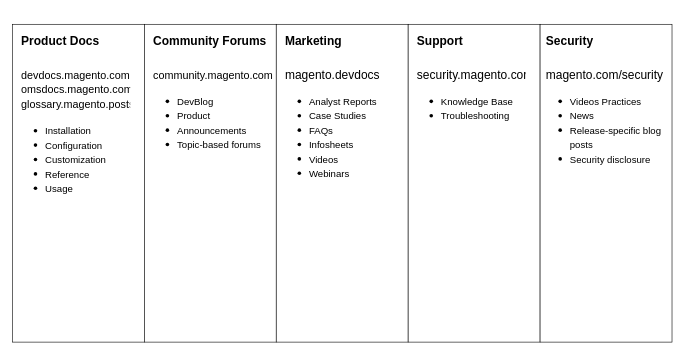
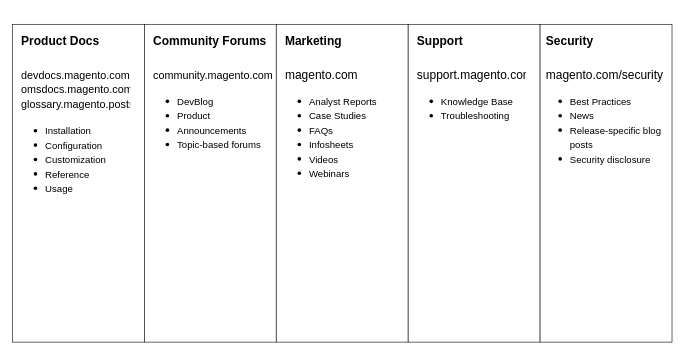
- <mxCell id="10" value="&lt;h1&gt;&lt;font style=&quot;font-size: 20px&quot;&gt;Support&lt;/font&gt;&lt;/h1&gt;&lt;div&gt;&lt;font style=&quot;font-size: 20px&quot;&gt;security.magento.com&lt;/font&gt;&lt;/div&gt;&lt;p&gt;&lt;/p&gt;&lt;ul&gt;&lt;li&gt;&lt;span style=&quot;font-size: 16px&quot;&gt;Knowledge Base&lt;/span&gt;&lt;/li&gt;&lt;li&gt;&lt;span style=&quot;font-size: 16px&quot;&gt;Troubleshooting&lt;/span&gt;&lt;/li&gt;&lt;/ul&gt;&lt;p&gt;&lt;/p&gt;" style="text;html=1;strokeColor=none;fillColor=none;spacing=5;spacingTop=-20;whiteSpace=wrap;overflow=hidden;rounded=0;fontSize=20;align=left;" vertex="1" parent="1"><mxGeometry x="690" y="20" width="190" height="270" as="geometry" /></mxCell>
+ <mxCell id="10" value="&lt;h1&gt;&lt;font style=&quot;font-size: 20px&quot;&gt;Support&lt;/font&gt;&lt;/h1&gt;&lt;div&gt;&lt;font style=&quot;font-size: 20px&quot;&gt;support.magento.com&lt;/font&gt;&lt;/div&gt;&lt;p&gt;&lt;/p&gt;&lt;ul&gt;&lt;li&gt;&lt;span style=&quot;font-size: 16px&quot;&gt;Knowledge Base&lt;/span&gt;&lt;/li&gt;&lt;li&gt;&lt;span style=&quot;font-size: 16px&quot;&gt;Troubleshooting&lt;/span&gt;&lt;/li&gt;&lt;/ul&gt;&lt;p&gt;&lt;/p&gt;" style="text;html=1;strokeColor=none;fillColor=none;spacing=5;spacingTop=-20;whiteSpace=wrap;overflow=hidden;rounded=0;fontSize=20;align=left;" vertex="1" parent="1"><mxGeometry x="690" y="20" width="190" height="270" as="geometry" /></mxCell>
- <mxCell id="9" value="&lt;h1&gt;&lt;font style=&quot;font-size: 20px&quot;&gt;Marketing&lt;/font&gt;&lt;/h1&gt;&lt;div&gt;&lt;font style=&quot;font-size: 20px&quot;&gt;magento.devdocs&lt;/font&gt;&lt;/div&gt;&lt;p&gt;&lt;/p&gt;&lt;ul&gt;&lt;li&gt;&lt;span style=&quot;font-size: 16px&quot;&gt;Analyst Reports&lt;/span&gt;&lt;/li&gt;&lt;li&gt;&lt;span style=&quot;font-size: 16px&quot;&gt;Case Studies&lt;/span&gt;&lt;/li&gt;&lt;li&gt;&lt;span style=&quot;font-size: 16px&quot;&gt;FAQs&lt;/span&gt;&lt;/li&gt;&lt;li&gt;&lt;span style=&quot;font-size: 16px&quot;&gt;Infosheets&lt;/span&gt;&lt;/li&gt;&lt;li&gt;&lt;span style=&quot;font-size: 16px&quot;&gt;Videos&lt;/span&gt;&lt;/li&gt;&lt;li&gt;&lt;span style=&quot;font-size: 16px&quot;&gt;Webinars&lt;/span&gt;&lt;/li&gt;&lt;/ul&gt;&lt;p&gt;&lt;/p&gt;" style="text;html=1;strokeColor=none;fillColor=none;spacing=5;spacingTop=-20;whiteSpace=wrap;overflow=hidden;rounded=0;fontSize=20;align=left;" vertex="1" parent="1"><mxGeometry x="470" y="20" width="190" height="300" as="geometry" /></mxCell>
+ <mxCell id="9" value="&lt;h1&gt;&lt;font style=&quot;font-size: 20px&quot;&gt;Marketing&lt;/font&gt;&lt;/h1&gt;&lt;div&gt;&lt;font style=&quot;font-size: 20px&quot;&gt;magento.com&lt;/font&gt;&lt;/div&gt;&lt;p&gt;&lt;/p&gt;&lt;ul&gt;&lt;li&gt;&lt;span style=&quot;font-size: 16px&quot;&gt;Analyst Reports&lt;/span&gt;&lt;/li&gt;&lt;li&gt;&lt;span style=&quot;font-size: 16px&quot;&gt;Case Studies&lt;/span&gt;&lt;/li&gt;&lt;li&gt;&lt;span style=&quot;font-size: 16px&quot;&gt;FAQs&lt;/span&gt;&lt;/li&gt;&lt;li&gt;&lt;span style=&quot;font-size: 16px&quot;&gt;Infosheets&lt;/span&gt;&lt;/li&gt;&lt;li&gt;&lt;span style=&quot;font-size: 16px&quot;&gt;Videos&lt;/span&gt;&lt;/li&gt;&lt;li&gt;&lt;span style=&quot;font-size: 16px&quot;&gt;Webinars&lt;/span&gt;&lt;/li&gt;&lt;/ul&gt;&lt;p&gt;&lt;/p&gt;" style="text;html=1;strokeColor=none;fillColor=none;spacing=5;spacingTop=-20;whiteSpace=wrap;overflow=hidden;rounded=0;fontSize=20;align=left;" vertex="1" parent="1"><mxGeometry x="470" y="20" width="190" height="300" as="geometry" /></mxCell>
- <mxCell id="11" value="&lt;h1&gt;&lt;font style=&quot;font-size: 20px&quot;&gt;Security&lt;/font&gt;&lt;/h1&gt;&lt;div&gt;&lt;font style=&quot;font-size: 20px&quot;&gt;magento.com/security&lt;/font&gt;&lt;/div&gt;&lt;p&gt;&lt;/p&gt;&lt;ul&gt;&lt;li&gt;&lt;span style=&quot;font-size: 16px&quot;&gt;Videos Practices&lt;/span&gt;&lt;/li&gt;&lt;li&gt;&lt;span style=&quot;font-size: 16px&quot;&gt;News&lt;/span&gt;&lt;/li&gt;&lt;li&gt;&lt;span style=&quot;font-size: 16px&quot;&gt;Release-specific blog posts&lt;/span&gt;&lt;/li&gt;&lt;li&gt;&lt;span style=&quot;font-size: 16px&quot;&gt;Security disclosure&lt;/span&gt;&lt;/li&gt;&lt;/ul&gt;&lt;p&gt;&lt;/p&gt;" style="text;html=1;strokeColor=none;fillColor=none;spacing=5;spacingTop=-20;whiteSpace=wrap;overflow=hidden;rounded=0;fontSize=20;align=left;" vertex="1" parent="1"><mxGeometry x="905" y="20" width="215" height="270" as="geometry" /></mxCell>
+ <mxCell id="11" value="&lt;h1&gt;&lt;font style=&quot;font-size: 20px&quot;&gt;Security&lt;/font&gt;&lt;/h1&gt;&lt;div&gt;&lt;font style=&quot;font-size: 20px&quot;&gt;magento.com/security&lt;/font&gt;&lt;/div&gt;&lt;p&gt;&lt;/p&gt;&lt;ul&gt;&lt;li&gt;&lt;span style=&quot;font-size: 16px&quot;&gt;Best Practices&lt;/span&gt;&lt;/li&gt;&lt;li&gt;&lt;span style=&quot;font-size: 16px&quot;&gt;News&lt;/span&gt;&lt;/li&gt;&lt;li&gt;&lt;span style=&quot;font-size: 16px&quot;&gt;Release-specific blog posts&lt;/span&gt;&lt;/li&gt;&lt;li&gt;&lt;span style=&quot;font-size: 16px&quot;&gt;Security disclosure&lt;/span&gt;&lt;/li&gt;&lt;/ul&gt;&lt;p&gt;&lt;/p&gt;" style="text;html=1;strokeColor=none;fillColor=none;spacing=5;spacingTop=-20;whiteSpace=wrap;overflow=hidden;rounded=0;fontSize=20;align=left;" vertex="1" parent="1"><mxGeometry x="905" y="20" width="215" height="270" as="geometry" /></mxCell>
